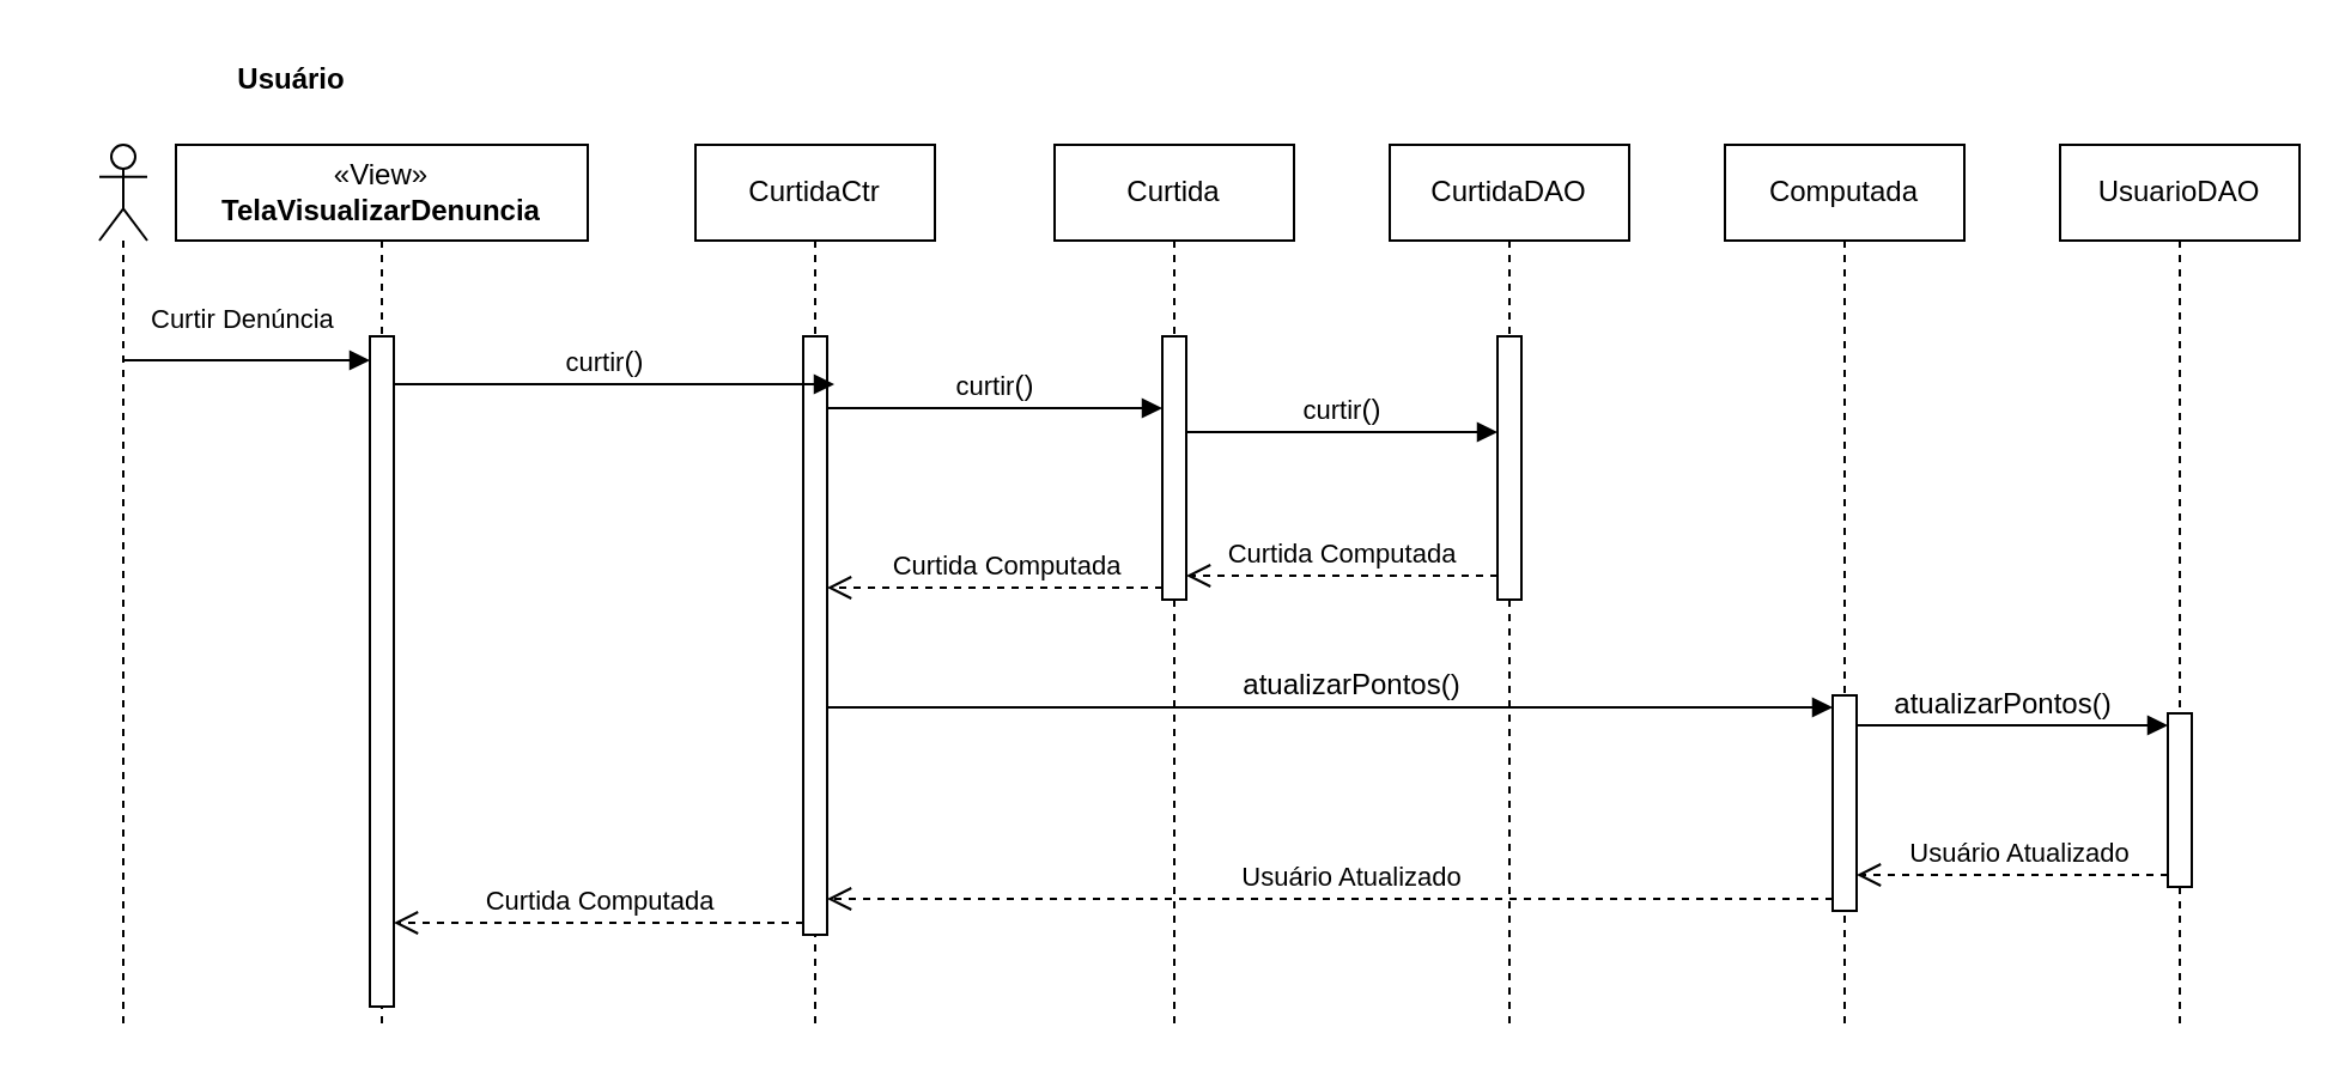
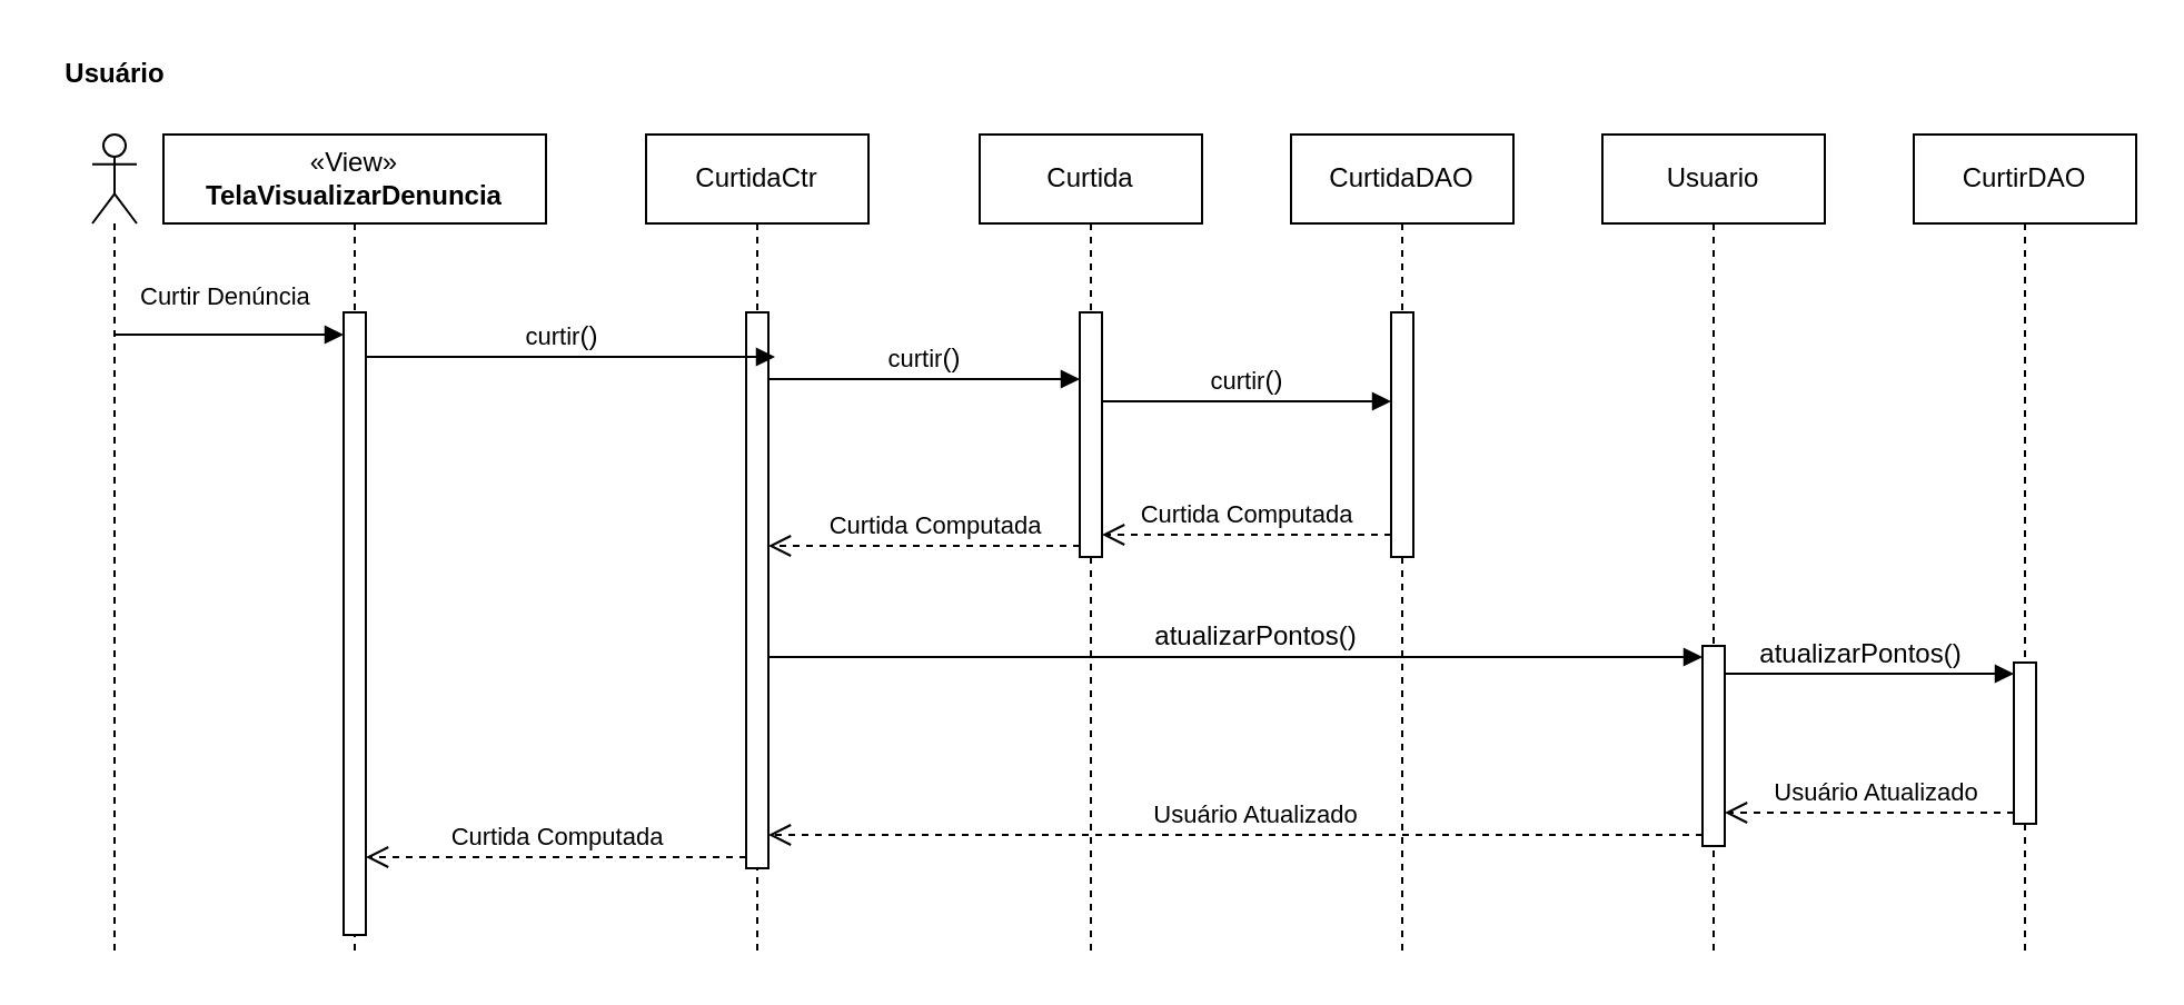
- <mxCell id="13" value="Usuário" style="text;align=center;fontStyle=1;verticalAlign=middle;spacingLeft=3;spacingRight=3;strokeColor=none;rotatable=0;points=[[0,0.5],[1,0.5]];portConstraint=eastwest;html=1;" parent="1" vertex="1"><mxGeometry x="90" y="20" width="62" height="26" as="geometry" /></mxCell>
+ <mxCell id="13" value="Usuário" style="text;align=center;fontStyle=1;verticalAlign=middle;spacingLeft=3;spacingRight=3;strokeColor=none;rotatable=0;points=[[0,0.5],[1,0.5]];portConstraint=eastwest;html=1;" parent="1" vertex="1"><mxGeometry x="20" y="20" width="62" height="26" as="geometry" /></mxCell>
- <mxCell id="17" value="&lt;span style=&quot;font-family: Helvetica; font-size: 12px; font-style: normal; font-variant-ligatures: normal; font-variant-caps: normal; font-weight: 400; letter-spacing: normal; orphans: 2; text-align: center; text-indent: 0px; text-transform: none; widows: 2; word-spacing: 0px; -webkit-text-stroke-width: 0px; white-space: nowrap; text-decoration-thickness: initial; text-decoration-style: initial; text-decoration-color: initial; float: none; display: inline !important;&quot;&gt;Computada&lt;/span&gt;" style="shape=umlLifeline;perimeter=lifelinePerimeter;whiteSpace=wrap;html=1;container=1;dropTarget=0;collapsible=0;recursiveResize=0;outlineConnect=0;portConstraint=eastwest;newEdgeStyle={&quot;curved&quot;:0,&quot;rounded&quot;:0};" parent="1" vertex="1"><mxGeometry x="720" y="60" width="100" height="370" as="geometry" /></mxCell>
+ <mxCell id="17" value="&lt;span style=&quot;font-family: Helvetica; font-size: 12px; font-style: normal; font-variant-ligatures: normal; font-variant-caps: normal; font-weight: 400; letter-spacing: normal; orphans: 2; text-align: center; text-indent: 0px; text-transform: none; widows: 2; word-spacing: 0px; -webkit-text-stroke-width: 0px; white-space: nowrap; text-decoration-thickness: initial; text-decoration-style: initial; text-decoration-color: initial; float: none; display: inline !important;&quot;&gt;Usuario&lt;/span&gt;" style="shape=umlLifeline;perimeter=lifelinePerimeter;whiteSpace=wrap;html=1;container=1;dropTarget=0;collapsible=0;recursiveResize=0;outlineConnect=0;portConstraint=eastwest;newEdgeStyle={&quot;curved&quot;:0,&quot;rounded&quot;:0};" parent="1" vertex="1"><mxGeometry x="720" y="60" width="100" height="370" as="geometry" /></mxCell>
- <mxCell id="19" value="&lt;span style=&quot;text-wrap: nowrap;&quot;&gt;Usuario&lt;/span&gt;DAO" style="shape=umlLifeline;perimeter=lifelinePerimeter;whiteSpace=wrap;html=1;container=1;dropTarget=0;collapsible=0;recursiveResize=0;outlineConnect=0;portConstraint=eastwest;newEdgeStyle={&quot;curved&quot;:0,&quot;rounded&quot;:0};" parent="1" vertex="1"><mxGeometry x="860" y="60" width="100" height="370" as="geometry" /></mxCell>
+ <mxCell id="19" value="&lt;span style=&quot;text-wrap: nowrap;&quot;&gt;Curtir&lt;/span&gt;DAO" style="shape=umlLifeline;perimeter=lifelinePerimeter;whiteSpace=wrap;html=1;container=1;dropTarget=0;collapsible=0;recursiveResize=0;outlineConnect=0;portConstraint=eastwest;newEdgeStyle={&quot;curved&quot;:0,&quot;rounded&quot;:0};" parent="1" vertex="1"><mxGeometry x="860" y="60" width="100" height="370" as="geometry" /></mxCell>
